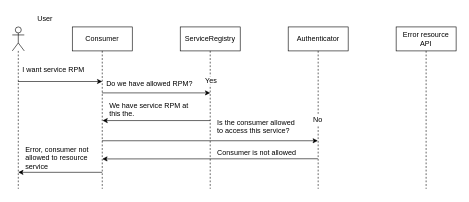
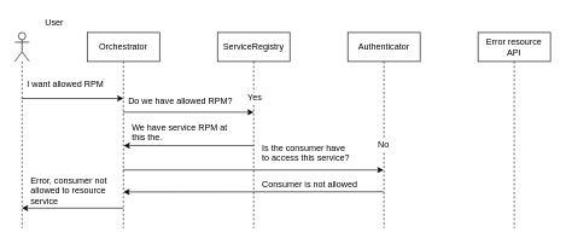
- <mxCell id="4" value="Consumer" style="shape=umlLifeline;perimeter=lifelinePerimeter;whiteSpace=wrap;html=1;container=1;collapsible=0;recursiveResize=0;outlineConnect=0;" parent="1" vertex="1"><mxGeometry x="120" y="44" width="100" height="270" as="geometry" /></mxCell>
+ <mxCell id="4" value="Orchestrator" style="shape=umlLifeline;perimeter=lifelinePerimeter;whiteSpace=wrap;html=1;container=1;collapsible=0;recursiveResize=0;outlineConnect=0;" parent="1" vertex="1"><mxGeometry x="120" y="44" width="100" height="270" as="geometry" /></mxCell>
- <mxCell id="10" value="I want service RPM" style="text;html=1;resizable=0;points=[];autosize=1;align=left;verticalAlign=top;spacingTop=-4;" parent="1" vertex="1"><mxGeometry x="35" y="104.5" width="140" height="20" as="geometry" /></mxCell>
+ <mxCell id="10" value="I want allowed RPM" style="text;html=1;resizable=0;points=[];autosize=1;align=left;verticalAlign=top;spacingTop=-4;" parent="1" vertex="1"><mxGeometry x="35" y="104.5" width="140" height="20" as="geometry" /></mxCell>
- <mxCell id="19" value="&lt;div&gt;Is the consumer allowed&lt;/div&gt;&lt;div&gt; to access this service?&lt;/div&gt;" style="text;html=1;resizable=0;points=[];autosize=1;align=left;verticalAlign=top;spacingTop=-4;" vertex="1" parent="1"><mxGeometry x="360" y="194" width="170" height="30" as="geometry" /></mxCell>
+ <mxCell id="19" value="&lt;div&gt;Is the consumer have&lt;/div&gt;&lt;div&gt; to access this service?&lt;/div&gt;" style="text;html=1;resizable=0;points=[];autosize=1;align=left;verticalAlign=top;spacingTop=-4;" vertex="1" parent="1"><mxGeometry x="360" y="194" width="170" height="30" as="geometry" /></mxCell>
